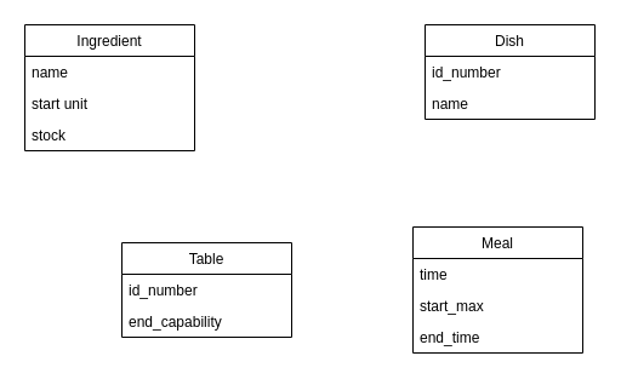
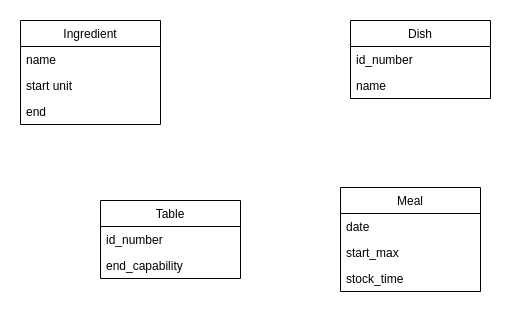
- <mxCell id="8" value="stock" style="text;strokeColor=none;fillColor=none;align=left;verticalAlign=top;spacingLeft=4;spacingRight=4;overflow=hidden;rotatable=0;points=[[0,0.5],[1,0.5]];portConstraint=eastwest;" vertex="1" parent="5"><mxGeometry y="78" width="140" height="26" as="geometry" /></mxCell>
+ <mxCell id="8" value="end" style="text;strokeColor=none;fillColor=none;align=left;verticalAlign=top;spacingLeft=4;spacingRight=4;overflow=hidden;rotatable=0;points=[[0,0.5],[1,0.5]];portConstraint=eastwest;" vertex="1" parent="5"><mxGeometry y="78" width="140" height="26" as="geometry" /></mxCell>
- <mxCell id="13" value="time" style="text;strokeColor=none;fillColor=none;align=left;verticalAlign=top;spacingLeft=4;spacingRight=4;overflow=hidden;rotatable=0;points=[[0,0.5],[1,0.5]];portConstraint=eastwest;" vertex="1" parent="12"><mxGeometry y="26" width="140" height="26" as="geometry" /></mxCell>
+ <mxCell id="13" value="date" style="text;strokeColor=none;fillColor=none;align=left;verticalAlign=top;spacingLeft=4;spacingRight=4;overflow=hidden;rotatable=0;points=[[0,0.5],[1,0.5]];portConstraint=eastwest;" vertex="1" parent="12"><mxGeometry y="26" width="140" height="26" as="geometry" /></mxCell>
- <mxCell id="15" value="end_time" style="text;strokeColor=none;fillColor=none;align=left;verticalAlign=top;spacingLeft=4;spacingRight=4;overflow=hidden;rotatable=0;points=[[0,0.5],[1,0.5]];portConstraint=eastwest;" vertex="1" parent="12"><mxGeometry y="78" width="140" height="26" as="geometry" /></mxCell>
+ <mxCell id="15" value="stock_time" style="text;strokeColor=none;fillColor=none;align=left;verticalAlign=top;spacingLeft=4;spacingRight=4;overflow=hidden;rotatable=0;points=[[0,0.5],[1,0.5]];portConstraint=eastwest;" vertex="1" parent="12"><mxGeometry y="78" width="140" height="26" as="geometry" /></mxCell>
